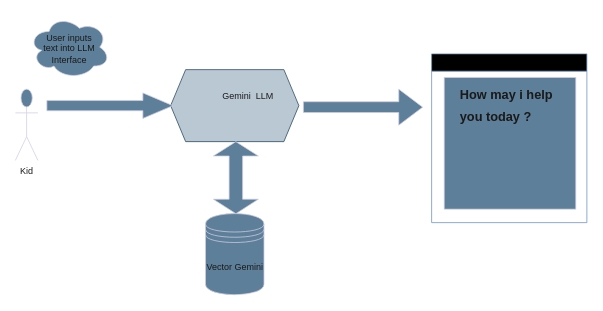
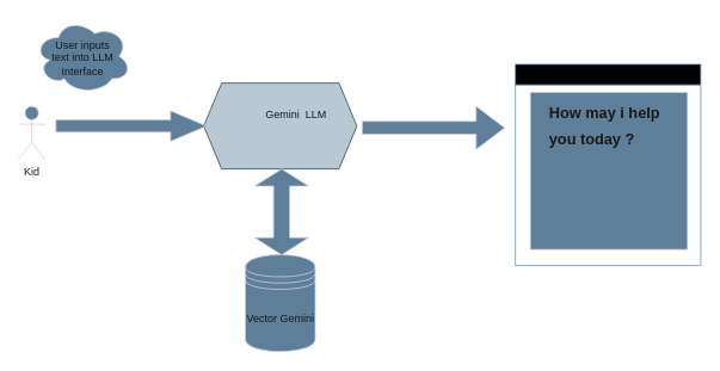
- <mxCell id="2" value="Kid" style="shape=umlActor;verticalLabelPosition=bottom;verticalAlign=top;html=1;outlineConnect=0;labelBackgroundColor=none;fillColor=#5D7F99;strokeColor=#D0CEE2;fontColor=#1A1A1A;" vertex="1" parent="1"><mxGeometry x="20" y="118" width="30" height="95" as="geometry" /></mxCell>
+ <mxCell id="2" value="Kid" style="shape=umlActor;verticalLabelPosition=bottom;verticalAlign=top;html=1;outlineConnect=0;labelBackgroundColor=none;fillColor=#5D7F99;strokeColor=#D0CEE2;fontColor=#1A1A1A;" vertex="1" parent="1"><mxGeometry x="20" y="118" width="30" height="60" as="geometry" /></mxCell>
